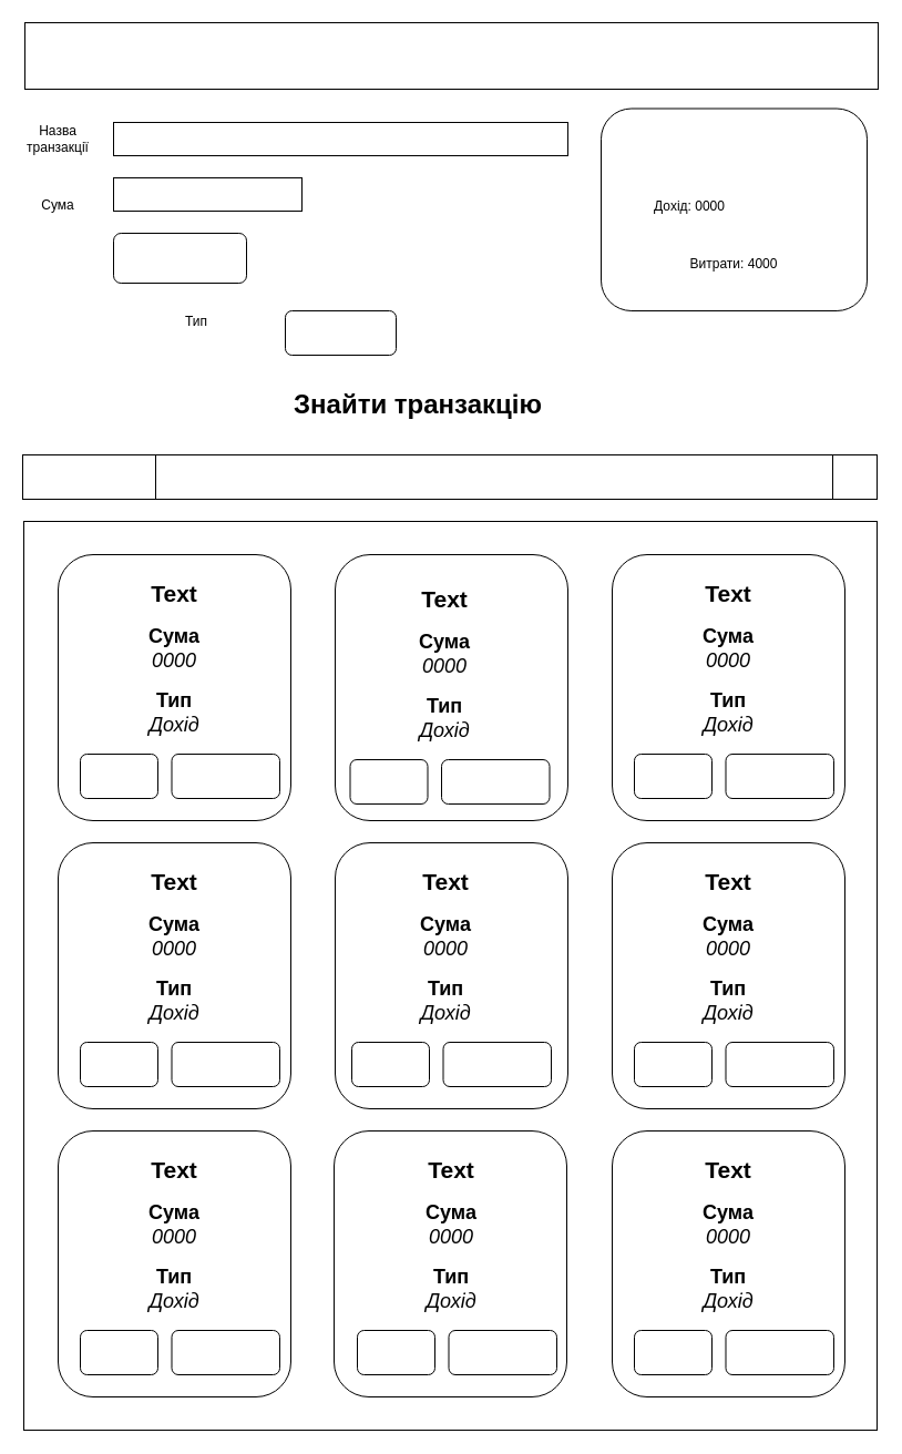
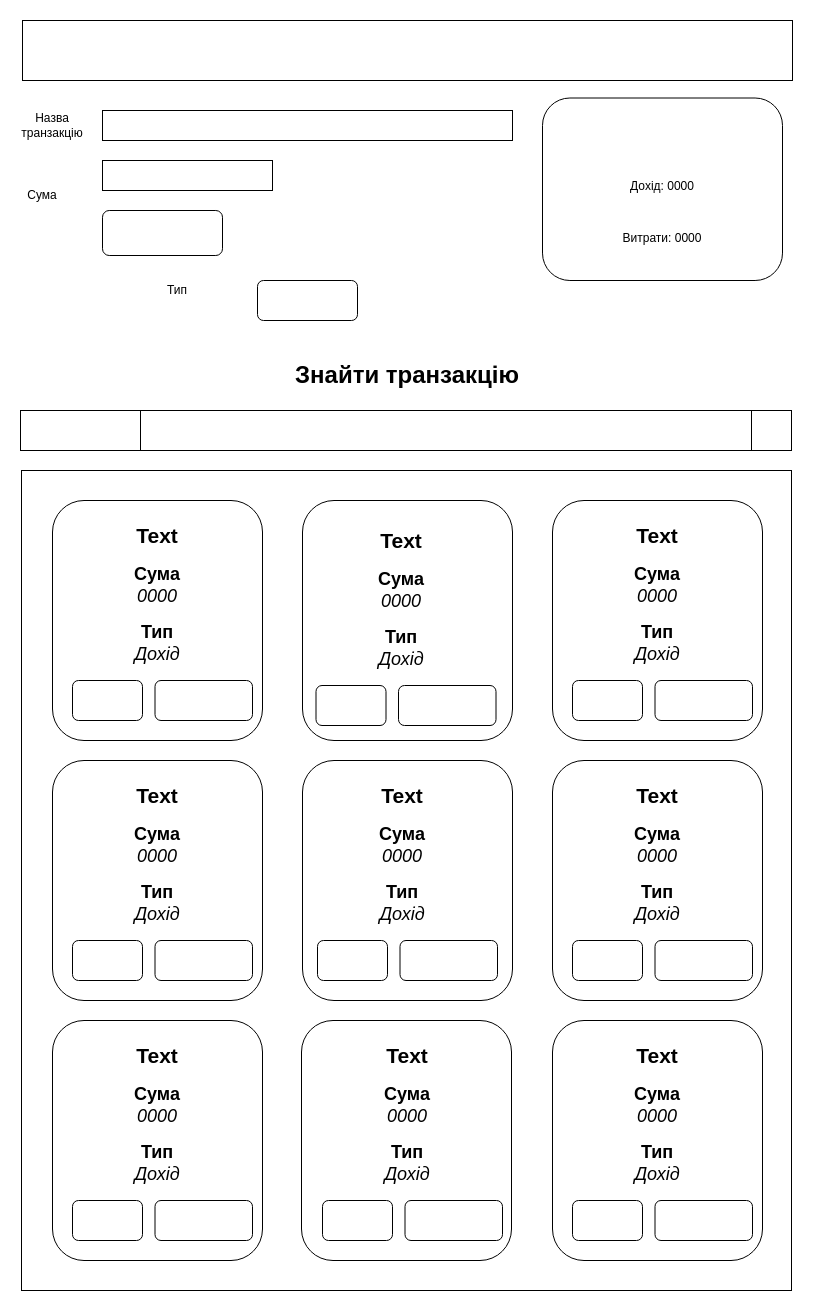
- <mxCell id="4" value="Назва транзакції" style="text;html=1;strokeColor=none;fillColor=none;align=center;verticalAlign=middle;whiteSpace=wrap;rounded=0;" vertex="1" parent="3"><mxGeometry width="60" height="30" as="geometry" /></mxCell>
+ <mxCell id="4" value="Назва транзакцію" style="text;html=1;strokeColor=none;fillColor=none;align=center;verticalAlign=middle;whiteSpace=wrap;rounded=0;" vertex="1" parent="3"><mxGeometry width="60" height="30" as="geometry" /></mxCell>
- <mxCell id="8" value="Сума" style="text;html=1;strokeColor=none;fillColor=none;align=center;verticalAlign=middle;whiteSpace=wrap;rounded=0;" vertex="1" parent="1"><mxGeometry x="22" y="170" width="60" height="30" as="geometry" /></mxCell>
+ <mxCell id="8" value="Сума" style="text;html=1;strokeColor=none;fillColor=none;align=center;verticalAlign=middle;whiteSpace=wrap;rounded=0;" vertex="1" parent="1"><mxGeometry x="12" y="180" width="60" height="30" as="geometry" /></mxCell>
- <mxCell id="14" value="Дохід: 0000" style="text;html=1;strokeColor=none;fillColor=none;align=center;verticalAlign=middle;whiteSpace=wrap;rounded=0;" vertex="1" parent="12"><mxGeometry x="15" y="67.786" width="130" height="41.714" as="geometry" /></mxCell>
+ <mxCell id="14" value="Дохід: 0000" style="text;html=1;strokeColor=none;fillColor=none;align=center;verticalAlign=middle;whiteSpace=wrap;rounded=0;" vertex="1" parent="12"><mxGeometry x="55" y="67.786" width="130" height="41.714" as="geometry" /></mxCell>
- <mxCell id="15" value="Витрати: 4000" style="text;html=1;strokeColor=none;fillColor=none;align=center;verticalAlign=middle;whiteSpace=wrap;rounded=0;" vertex="1" parent="12"><mxGeometry x="55" y="119.929" width="130" height="41.714" as="geometry" /></mxCell>
+ <mxCell id="15" value="Витрати: 0000" style="text;html=1;strokeColor=none;fillColor=none;align=center;verticalAlign=middle;whiteSpace=wrap;rounded=0;" vertex="1" parent="12"><mxGeometry x="55" y="119.929" width="130" height="41.714" as="geometry" /></mxCell>
- <mxCell id="7" value="&lt;b&gt;&lt;font style=&quot;font-size: 24px;&quot;&gt;Знайти транзакцію&lt;/font&gt;&lt;/b&gt;" style="text;html=1;strokeColor=none;fillColor=none;align=center;verticalAlign=middle;whiteSpace=wrap;rounded=0;" vertex="1" parent="1"><mxGeometry x="152" y="330" width="450" height="70" as="geometry" /></mxCell>
+ <mxCell id="7" value="&lt;b&gt;&lt;font style=&quot;font-size: 24px;&quot;&gt;Знайти транзакцію&lt;/font&gt;&lt;/b&gt;" style="text;html=1;strokeColor=none;fillColor=none;align=center;verticalAlign=middle;whiteSpace=wrap;rounded=0;" vertex="1" parent="1"><mxGeometry x="182" y="340" width="450" height="70" as="geometry" /></mxCell>
